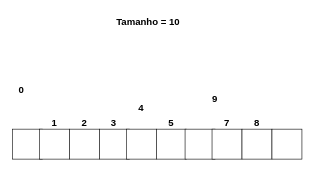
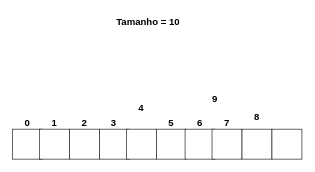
- <mxCell id="4" value="0" style="text;html=1;align=center;verticalAlign=middle;whiteSpace=wrap;rounded=0;fontSize=16;fontStyle=1" vertex="1" parent="1"><mxGeometry x="25" y="140" width="20" height="20" as="geometry" /></mxCell>
+ <mxCell id="4" value="0" style="text;html=1;align=center;verticalAlign=middle;whiteSpace=wrap;rounded=0;fontSize=16;fontStyle=1" vertex="1" parent="1"><mxGeometry x="35" y="195" width="20" height="20" as="geometry" /></mxCell>
+ <mxCell id="19" value="6" style="text;html=1;align=center;verticalAlign=middle;whiteSpace=wrap;rounded=0;fontSize=16;fontStyle=1" vertex="1" parent="1"><mxGeometry x="323" y="195" width="20" height="20" as="geometry" /></mxCell>
- <mxCell id="21" value="8" style="text;html=1;align=center;verticalAlign=middle;whiteSpace=wrap;rounded=0;fontSize=16;fontStyle=1" vertex="1" parent="1"><mxGeometry x="418" y="195" width="20" height="20" as="geometry" /></mxCell>
+ <mxCell id="21" value="8" style="text;html=1;align=center;verticalAlign=middle;whiteSpace=wrap;rounded=0;fontSize=16;fontStyle=1" vertex="1" parent="1"><mxGeometry x="418" y="185" width="20" height="20" as="geometry" /></mxCell>
